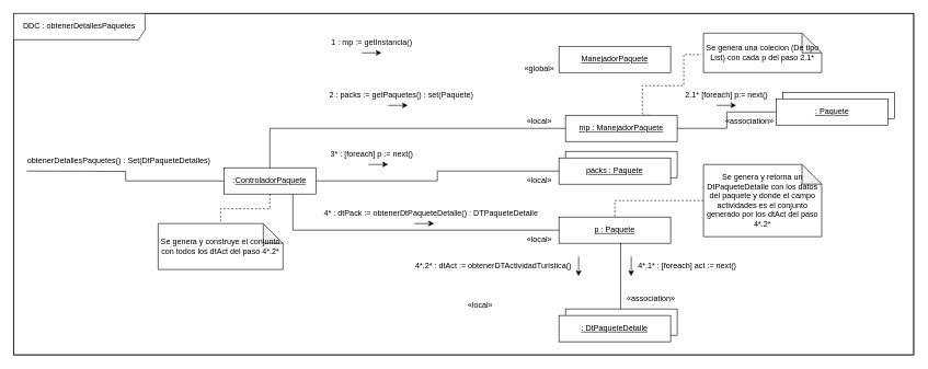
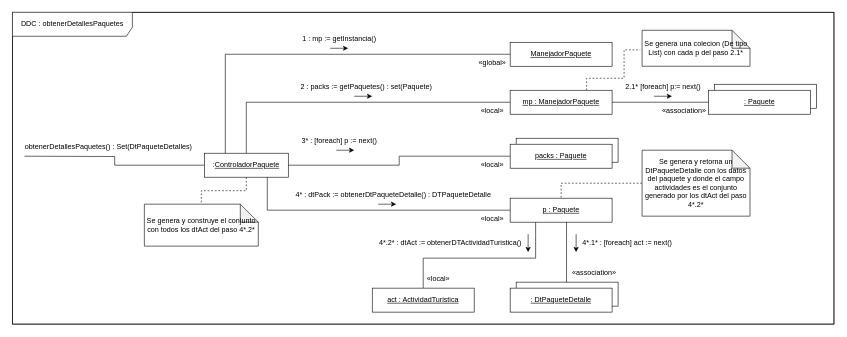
+ <mxCell id="12" style="edgeStyle=orthogonalEdgeStyle;rounded=0;orthogonalLoop=1;jettySize=auto;html=1;entryX=0.25;entryY=0;entryDx=0;entryDy=0;endArrow=none;endFill=0;" edge="1" parent="1" source="13" target="7"><mxGeometry relative="1" as="geometry" /></mxCell>
- <mxCell id="11" value="&lt;u&gt;mp : ManejadorPaquete&lt;/u&gt;" style="rounded=0;whiteSpace=wrap;html=1;" vertex="1" parent="1"><mxGeometry x="860" y="175" width="170" height="40" as="geometry" /></mxCell>
+ <mxCell id="11" value="&lt;u&gt;mp : ManejadorPaquete&lt;/u&gt;" style="rounded=0;whiteSpace=wrap;html=1;" vertex="1" parent="1"><mxGeometry x="850" y="150" width="170" height="40" as="geometry" /></mxCell>
+ <mxCell id="21" style="edgeStyle=orthogonalEdgeStyle;rounded=0;orthogonalLoop=1;jettySize=auto;html=1;endArrow=none;endFill=0;exitX=0.25;exitY=1;exitDx=0;exitDy=0;" edge="1" parent="1" source="22" target="24"><mxGeometry relative="1" as="geometry"><Array as="points"><mxPoint x="893" y="430" /><mxPoint x="705" y="430" /></Array></mxGeometry></mxCell>
+ <mxCell id="24" value="&lt;u&gt;act : ActividadTuristica&lt;/u&gt;" style="rounded=0;whiteSpace=wrap;html=1;" vertex="1" parent="1"><mxGeometry x="620" y="480" width="170" height="40" as="geometry" /></mxCell>
